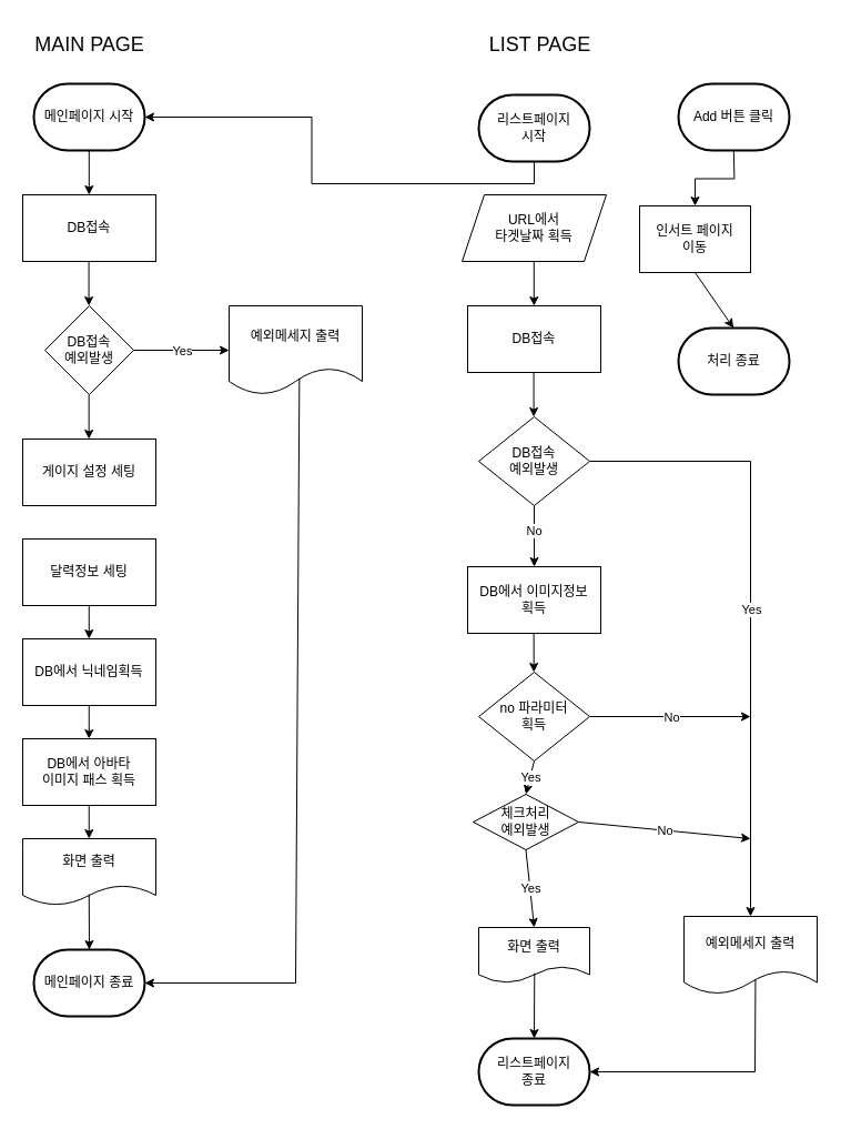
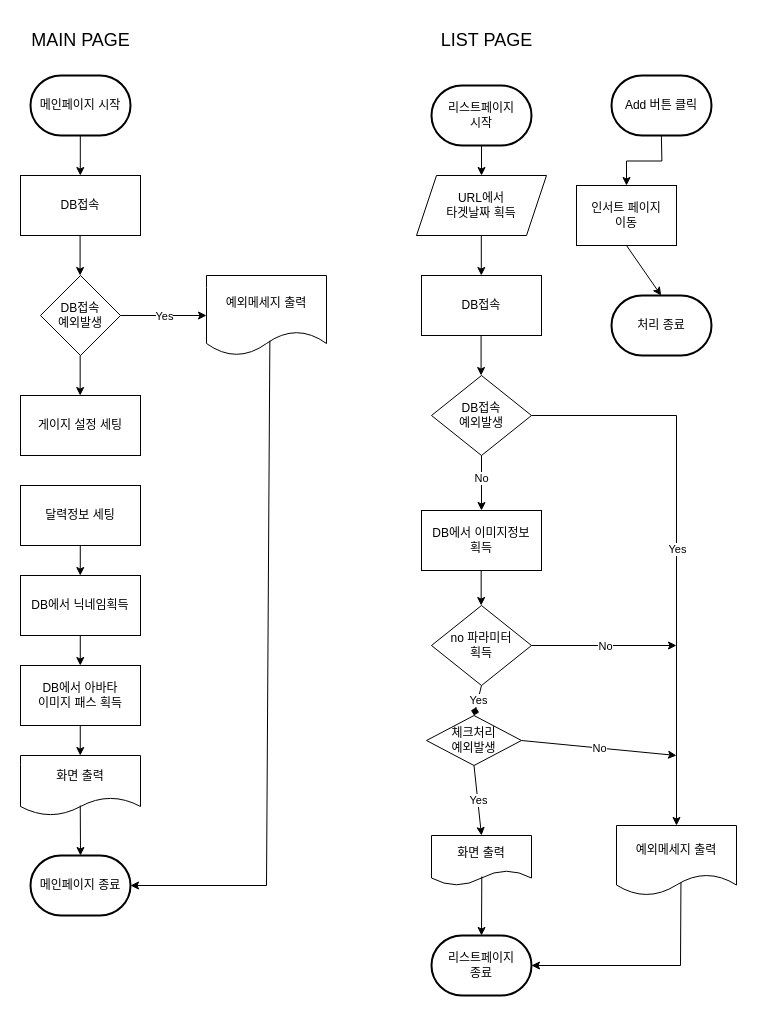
- <mxCell id="23" style="edgeStyle=orthogonalEdgeStyle;rounded=0;orthogonalLoop=1;jettySize=auto;html=1;exitX=0.5;exitY=1;exitDx=0;exitDy=0;exitPerimeter=0;" parent="1" source="24" target="2" edge="1"><mxGeometry relative="1" as="geometry" /></mxCell>
+ <mxCell id="23" style="edgeStyle=orthogonalEdgeStyle;rounded=0;orthogonalLoop=1;jettySize=auto;html=1;exitX=0.5;exitY=1;exitDx=0;exitDy=0;exitPerimeter=0;entryX=0.5;entryY=0;entryDx=0;entryDy=0;" parent="1" source="24" target="34" edge="1"><mxGeometry relative="1" as="geometry" /></mxCell>
- <mxCell id="42" value="" style="endArrow=classic;html=1;rounded=0;exitX=0.5;exitY=1;exitDx=0;exitDy=0;entryX=0.5;entryY=0;entryDx=0;entryDy=0;" parent="1" source="33" target="36" edge="1"><mxGeometry relative="1" as="geometry"><mxPoint x="561" y="655" as="sourcePoint" /><mxPoint x="661" y="655" as="targetPoint" /></mxGeometry></mxCell>
+ <mxCell id="42" value="" style="endArrow=diamond;html=1;rounded=0;exitX=0.5;exitY=1;exitDx=0;exitDy=0;entryX=0.5;entryY=0;entryDx=0;entryDy=0;" parent="1" source="33" target="36" edge="1"><mxGeometry relative="1" as="geometry"><mxPoint x="561" y="655" as="sourcePoint" /><mxPoint x="661" y="655" as="targetPoint" /></mxGeometry></mxCell>
